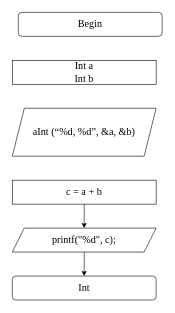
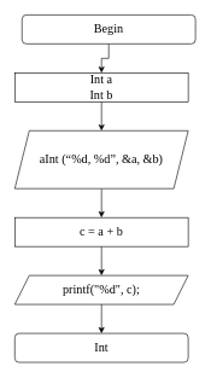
+ <mxCell id="2" style="edgeStyle=orthogonalEdgeStyle;rounded=0;orthogonalLoop=1;jettySize=auto;html=1;fontFamily=Times New Roman;fontSize=17;" edge="1" parent="1" source="3" target="9"><mxGeometry relative="1" as="geometry" /></mxCell>
+ <mxCell id="8" style="edgeStyle=orthogonalEdgeStyle;rounded=0;orthogonalLoop=1;jettySize=auto;html=1;fontFamily=Times New Roman;fontSize=17;" edge="1" parent="1" source="9" target="11"><mxGeometry relative="1" as="geometry" /></mxCell>
+ <mxCell id="10" style="edgeStyle=orthogonalEdgeStyle;rounded=0;orthogonalLoop=1;jettySize=auto;html=1;entryX=0.5;entryY=0;entryDx=0;entryDy=0;fontFamily=Times New Roman;fontSize=17;" edge="1" parent="1" source="11" target="13"><mxGeometry relative="1" as="geometry" /></mxCell>
